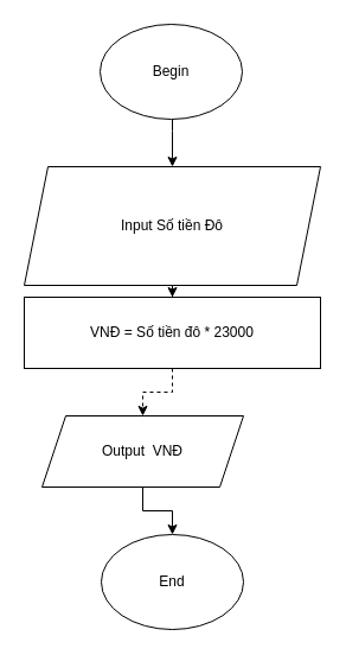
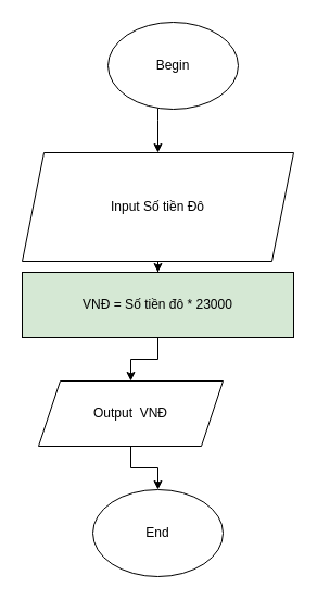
- <mxCell id="3" value="Begin" style="ellipse;whiteSpace=wrap;html=1;" vertex="1" parent="1"><mxGeometry x="84" y="20" width="120" height="80" as="geometry" /></mxCell>
+ <mxCell id="3" value="Begin" style="ellipse;whiteSpace=wrap;html=1;" vertex="1" parent="1"><mxGeometry x="99" y="20" width="120" height="80" as="geometry" /></mxCell>
- <mxCell id="7" value="VNĐ = Số tiền đô * 23000" style="rounded=0;whiteSpace=wrap;html=1;" vertex="1" parent="1"><mxGeometry x="20" y="250" width="250" height="60" as="geometry" /></mxCell>
+ <mxCell id="7" value="VNĐ = Số tiền đô * 23000" style="rounded=0;whiteSpace=wrap;html=1;fillColor=#d5e8d4;" vertex="1" parent="1"><mxGeometry x="20" y="250" width="250" height="60" as="geometry" /></mxCell>
- <mxCell id="6" value="" style="edgeStyle=orthogonalEdgeStyle;rounded=0;orthogonalLoop=1;jettySize=auto;html=1;dashed=1;" edge="1" parent="1" source="7" target="9"><mxGeometry relative="1" as="geometry" /></mxCell>
+ <mxCell id="6" value="" style="edgeStyle=orthogonalEdgeStyle;rounded=0;orthogonalLoop=1;jettySize=auto;html=1;" edge="1" parent="1" source="7" target="9"><mxGeometry relative="1" as="geometry" /></mxCell>
